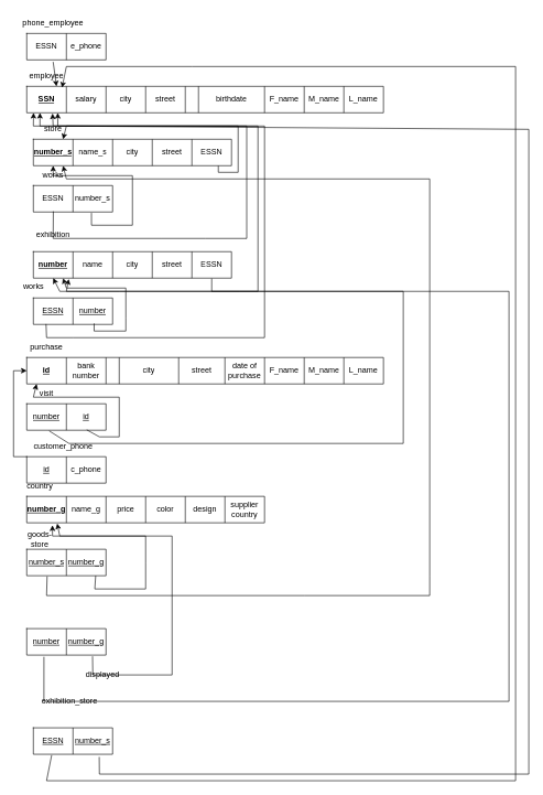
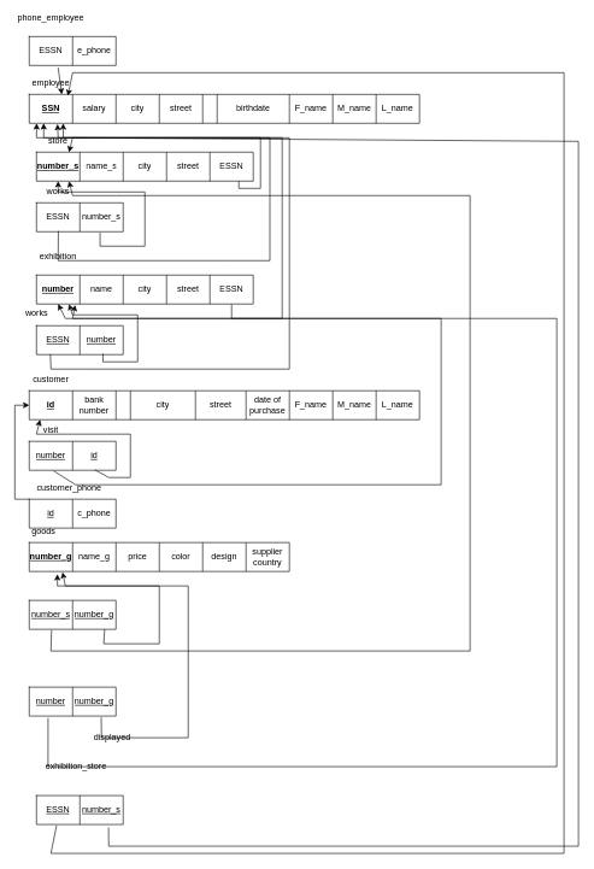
- <mxCell id="76" value="phone_employee" style="text;html=1;strokeColor=none;fillColor=none;align=center;verticalAlign=middle;whiteSpace=wrap;rounded=0;" parent="1" vertex="1"><mxGeometry x="40" y="20" width="80" height="30" as="geometry" /></mxCell>
+ <mxCell id="76" value="phone_employee" style="text;html=1;strokeColor=none;fillColor=none;align=center;verticalAlign=middle;whiteSpace=wrap;rounded=0;" parent="1" vertex="1"><mxGeometry x="30" y="10" width="80" height="30" as="geometry" /></mxCell>
- <mxCell id="60" value="purchase" style="text;html=1;strokeColor=none;fillColor=none;align=center;verticalAlign=middle;whiteSpace=wrap;rounded=0;" parent="1" vertex="1"><mxGeometry x="40" y="510" width="60" height="30" as="geometry" /></mxCell>
+ <mxCell id="60" value="customer" style="text;html=1;strokeColor=none;fillColor=none;align=center;verticalAlign=middle;whiteSpace=wrap;rounded=0;" parent="1" vertex="1"><mxGeometry x="40" y="510" width="60" height="30" as="geometry" /></mxCell>
- <mxCell id="69" value="country" style="text;html=1;strokeColor=none;fillColor=none;align=center;verticalAlign=middle;whiteSpace=wrap;rounded=0;" parent="1" vertex="1"><mxGeometry x="30" y="720" width="60" height="30" as="geometry" /></mxCell>
+ <mxCell id="69" value="goods" style="text;html=1;strokeColor=none;fillColor=none;align=center;verticalAlign=middle;whiteSpace=wrap;rounded=0;" parent="1" vertex="1"><mxGeometry x="30" y="720" width="60" height="30" as="geometry" /></mxCell>
- <mxCell id="70" value="goods-store" style="text;html=1;strokeColor=none;fillColor=none;align=center;verticalAlign=middle;whiteSpace=wrap;rounded=0;" parent="1" vertex="1"><mxGeometry x="30" y="800" width="60" height="30" as="geometry" /></mxCell>
